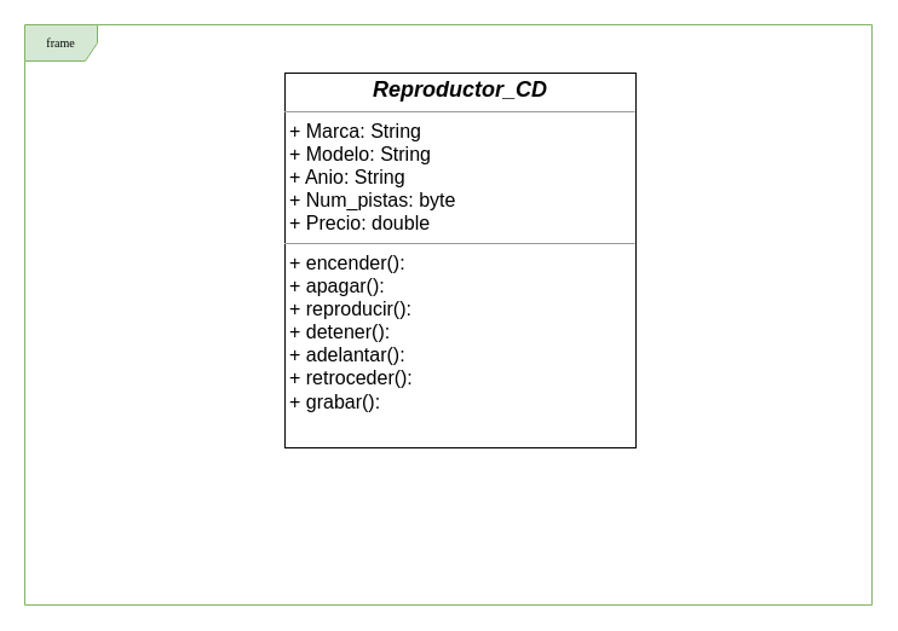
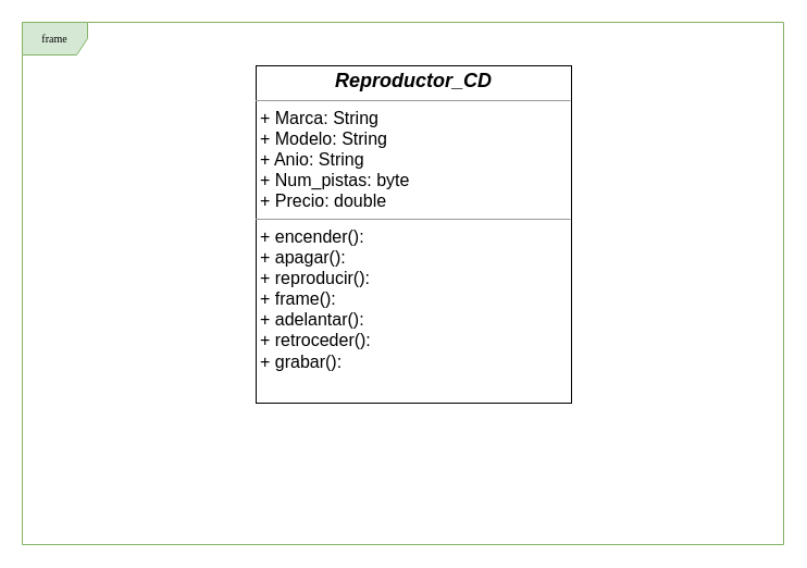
- <mxCell id="3" value="&lt;p style=&quot;margin:0px;margin-top:4px;text-align:center;&quot;&gt;&lt;i&gt;&lt;font style=&quot;font-size: 18px;&quot;&gt;&lt;b&gt;Reproductor_CD&lt;/b&gt;&lt;/font&gt;&lt;/i&gt;&lt;/p&gt;&lt;hr size=&quot;1&quot;&gt;&lt;p style=&quot;margin: 0px 0px 0px 4px; font-size: 16px;&quot;&gt;+ Marca: String&lt;br&gt;+ Modelo: String&lt;/p&gt;&lt;p style=&quot;margin: 0px 0px 0px 4px; font-size: 16px;&quot;&gt;+ Anio: String&lt;/p&gt;&lt;p style=&quot;margin: 0px 0px 0px 4px; font-size: 16px;&quot;&gt;+ Num_pistas: byte&lt;/p&gt;&lt;p style=&quot;margin: 0px 0px 0px 4px; font-size: 16px;&quot;&gt;+ Precio: double&lt;/p&gt;&lt;hr size=&quot;1&quot;&gt;&lt;p style=&quot;margin: 0px 0px 0px 4px; font-size: 16px;&quot;&gt;+ encender():&lt;br&gt;+ apagar():&amp;nbsp;&lt;/p&gt;&lt;p style=&quot;margin: 0px 0px 0px 4px; font-size: 16px;&quot;&gt;+ reproducir():&amp;nbsp;&lt;/p&gt;&lt;p style=&quot;margin: 0px 0px 0px 4px; font-size: 16px;&quot;&gt;+ detener():&lt;/p&gt;&lt;p style=&quot;margin: 0px 0px 0px 4px; font-size: 16px;&quot;&gt;+ adelantar():&lt;/p&gt;&lt;p style=&quot;margin: 0px 0px 0px 4px; font-size: 16px;&quot;&gt;+ retroceder():&lt;/p&gt;&lt;p style=&quot;margin: 0px 0px 0px 4px; font-size: 16px;&quot;&gt;+ grabar():&lt;/p&gt;" style="verticalAlign=top;align=left;overflow=fill;fontSize=12;fontFamily=Helvetica;html=1;rounded=0;shadow=0;comic=0;labelBackgroundColor=none;strokeWidth=1" parent="1" vertex="1"><mxGeometry x="235" y="60" width="290" height="310" as="geometry" /></mxCell>
+ <mxCell id="3" value="&lt;p style=&quot;margin:0px;margin-top:4px;text-align:center;&quot;&gt;&lt;i&gt;&lt;font style=&quot;font-size: 18px;&quot;&gt;&lt;b&gt;Reproductor_CD&lt;/b&gt;&lt;/font&gt;&lt;/i&gt;&lt;/p&gt;&lt;hr size=&quot;1&quot;&gt;&lt;p style=&quot;margin: 0px 0px 0px 4px; font-size: 16px;&quot;&gt;+ Marca: String&lt;br&gt;+ Modelo: String&lt;/p&gt;&lt;p style=&quot;margin: 0px 0px 0px 4px; font-size: 16px;&quot;&gt;+ Anio: String&lt;/p&gt;&lt;p style=&quot;margin: 0px 0px 0px 4px; font-size: 16px;&quot;&gt;+ Num_pistas: byte&lt;/p&gt;&lt;p style=&quot;margin: 0px 0px 0px 4px; font-size: 16px;&quot;&gt;+ Precio: double&lt;/p&gt;&lt;hr size=&quot;1&quot;&gt;&lt;p style=&quot;margin: 0px 0px 0px 4px; font-size: 16px;&quot;&gt;+ encender():&lt;br&gt;+ apagar():&amp;nbsp;&lt;/p&gt;&lt;p style=&quot;margin: 0px 0px 0px 4px; font-size: 16px;&quot;&gt;+ reproducir():&amp;nbsp;&lt;/p&gt;&lt;p style=&quot;margin: 0px 0px 0px 4px; font-size: 16px;&quot;&gt;+ frame():&lt;/p&gt;&lt;p style=&quot;margin: 0px 0px 0px 4px; font-size: 16px;&quot;&gt;+ adelantar():&lt;/p&gt;&lt;p style=&quot;margin: 0px 0px 0px 4px; font-size: 16px;&quot;&gt;+ retroceder():&lt;/p&gt;&lt;p style=&quot;margin: 0px 0px 0px 4px; font-size: 16px;&quot;&gt;+ grabar():&lt;/p&gt;" style="verticalAlign=top;align=left;overflow=fill;fontSize=12;fontFamily=Helvetica;html=1;rounded=0;shadow=0;comic=0;labelBackgroundColor=none;strokeWidth=1" parent="1" vertex="1"><mxGeometry x="235" y="60" width="290" height="310" as="geometry" /></mxCell>
